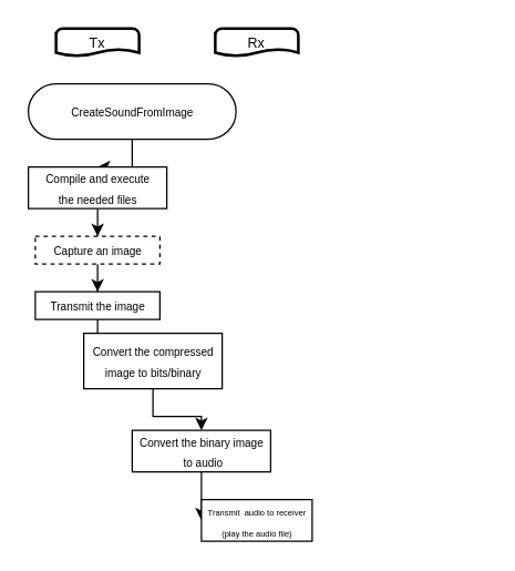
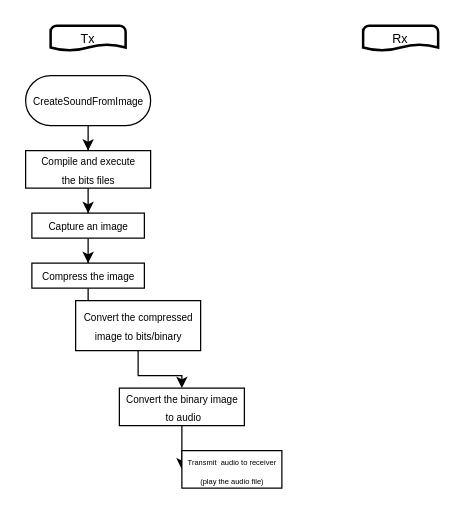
- <mxCell id="15" value="&lt;font style=&quot;font-size: 10px&quot;&gt;Rx&lt;/font&gt;" style="strokeWidth=2;html=1;shape=mxgraph.flowchart.document2;whiteSpace=wrap;size=0.25;" vertex="1" parent="1"><mxGeometry x="155" y="20" width="60" height="20" as="geometry" /></mxCell>
+ <mxCell id="15" value="&lt;font style=&quot;font-size: 10px&quot;&gt;Rx&lt;/font&gt;" style="strokeWidth=2;html=1;shape=mxgraph.flowchart.document2;whiteSpace=wrap;size=0.25;" vertex="1" parent="1"><mxGeometry x="290" y="20" width="60" height="20" as="geometry" /></mxCell>
- <mxCell id="3" value="&lt;font style=&quot;font-size: 8px&quot;&gt;CreateSoundFromImage&lt;/font&gt;" style="html=1;dashed=0;whitespace=wrap;shape=mxgraph.dfd.start" vertex="1" parent="1"><mxGeometry x="20" y="60" width="150" height="40" as="geometry" /></mxCell>
+ <mxCell id="3" value="&lt;font style=&quot;font-size: 8px&quot;&gt;CreateSoundFromImage&lt;/font&gt;" style="html=1;dashed=0;whitespace=wrap;shape=mxgraph.dfd.start" vertex="1" parent="1"><mxGeometry x="20" y="60" width="100" height="40" as="geometry" /></mxCell>
- <mxCell id="5" value="&lt;font style=&quot;font-size: 8px&quot;&gt;Compile and execute&lt;br&gt;the needed files&lt;/font&gt;" style="html=1;dashed=0;whitespace=wrap;" vertex="1" parent="1"><mxGeometry x="20" y="120" width="100" height="30" as="geometry" /></mxCell>
+ <mxCell id="5" value="&lt;font style=&quot;font-size: 8px&quot;&gt;Compile and execute&lt;br&gt;the bits files&lt;/font&gt;" style="html=1;dashed=0;whitespace=wrap;" vertex="1" parent="1"><mxGeometry x="20" y="120" width="100" height="30" as="geometry" /></mxCell>
- <mxCell id="7" value="&lt;font style=&quot;font-size: 8px&quot;&gt;Capture an image&lt;/font&gt;" style="html=1;dashed=1;whitespace=wrap;" vertex="1" parent="1"><mxGeometry x="25" y="170" width="90" height="20" as="geometry" /></mxCell>
+ <mxCell id="7" value="&lt;font style=&quot;font-size: 8px&quot;&gt;Capture an image&lt;/font&gt;" style="html=1;dashed=0;whitespace=wrap;" vertex="1" parent="1"><mxGeometry x="25" y="170" width="90" height="20" as="geometry" /></mxCell>
- <mxCell id="9" value="&lt;span style=&quot;font-size: 8px&quot;&gt;Transmit the image&lt;/span&gt;" style="html=1;dashed=0;whitespace=wrap;" vertex="1" parent="1"><mxGeometry x="25" y="210" width="90" height="20" as="geometry" /></mxCell>
+ <mxCell id="9" value="&lt;span style=&quot;font-size: 8px&quot;&gt;Compress the image&lt;/span&gt;" style="html=1;dashed=0;whitespace=wrap;" vertex="1" parent="1"><mxGeometry x="25" y="210" width="90" height="20" as="geometry" /></mxCell>
